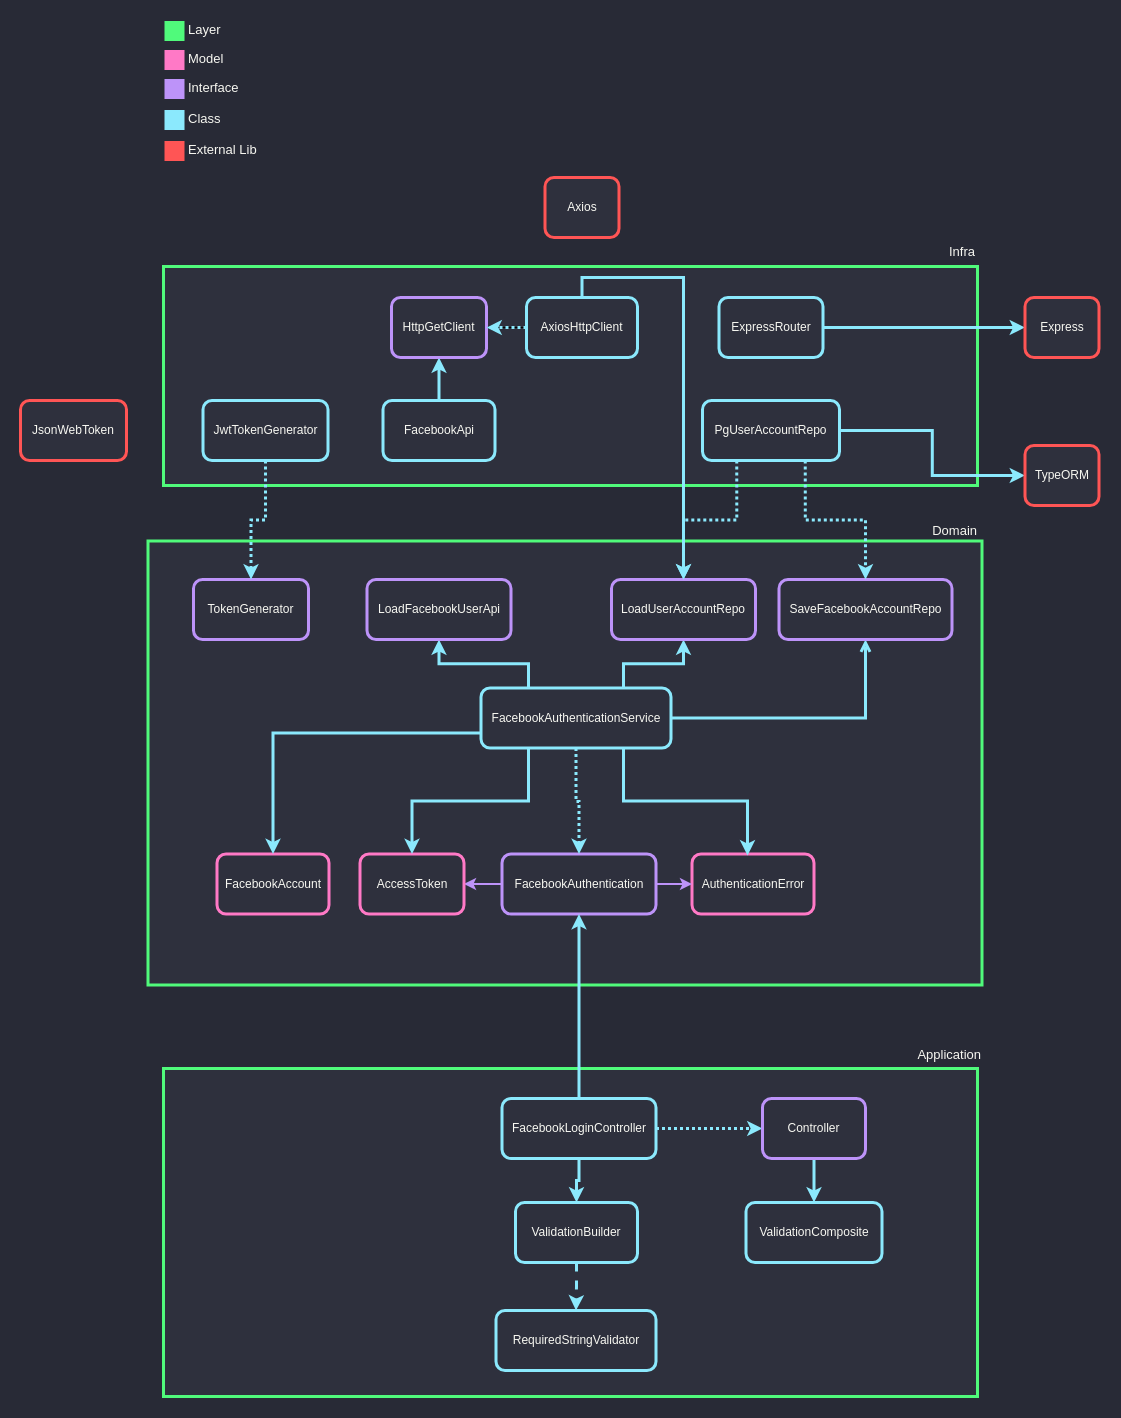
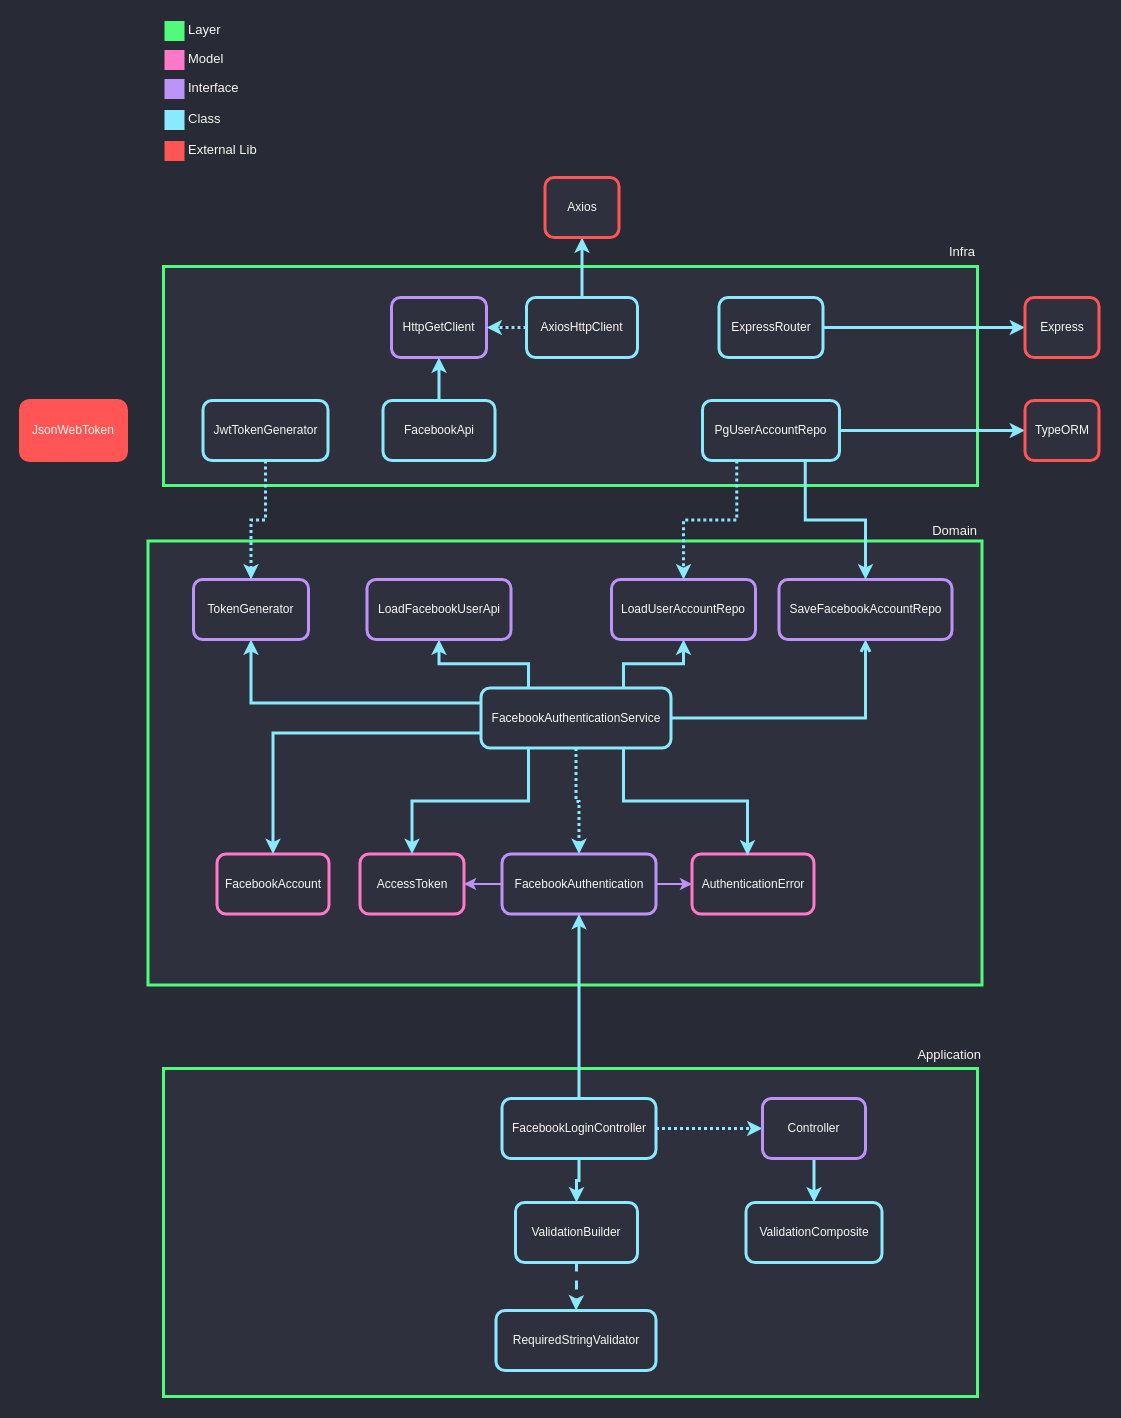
- <mxCell id="48" style="edgeStyle=orthogonalEdgeStyle;rounded=0;orthogonalLoop=1;jettySize=auto;html=1;exitX=0.5;exitY=0;exitDx=0;exitDy=0;strokeColor=#8BE9FD;strokeWidth=3;" parent="1" source="49" target="31" edge="1"><mxGeometry relative="1" as="geometry" /></mxCell>
+ <mxCell id="48" style="edgeStyle=orthogonalEdgeStyle;rounded=0;orthogonalLoop=1;jettySize=auto;html=1;exitX=0.5;exitY=0;exitDx=0;exitDy=0;entryX=0.5;entryY=1;entryDx=0;entryDy=0;strokeColor=#8BE9FD;strokeWidth=3;" parent="1" source="49" target="50" edge="1"><mxGeometry relative="1" as="geometry" /></mxCell>
- <mxCell id="53" value="JsonWebToken" style="rounded=1;whiteSpace=wrap;html=1;strokeColor=#FF5555;fillColor=#2E303D;strokeWidth=3;fontColor=#F8F8F2;" parent="1" vertex="1"><mxGeometry x="20" y="400" width="106" height="60" as="geometry" /></mxCell>
+ <mxCell id="53" value="JsonWebToken" style="rounded=1;whiteSpace=wrap;html=1;strokeColor=#FF5555;fillColor=#ff5555;strokeWidth=3;fontColor=#F8F8F2;" parent="1" vertex="1"><mxGeometry x="20" y="400" width="106" height="60" as="geometry" /></mxCell>
- <mxCell id="58" value="TypeORM" style="rounded=1;whiteSpace=wrap;html=1;strokeColor=#FF5555;fillColor=#2E303D;strokeWidth=3;fontColor=#F8F8F2;" parent="1" vertex="1"><mxGeometry x="1024.5" y="445" width="74" height="60" as="geometry" /></mxCell>
+ <mxCell id="58" value="TypeORM" style="rounded=1;whiteSpace=wrap;html=1;strokeColor=#FF5555;fillColor=#2E303D;strokeWidth=3;fontColor=#F8F8F2;" parent="1" vertex="1"><mxGeometry x="1024.5" y="400" width="74" height="60" as="geometry" /></mxCell>
- <mxCell id="55" style="edgeStyle=orthogonalEdgeStyle;rounded=0;orthogonalLoop=1;jettySize=auto;html=1;exitX=0.75;exitY=1;exitDx=0;exitDy=0;entryX=0.5;entryY=0;entryDx=0;entryDy=0;dashed=1;dashPattern=1 1;strokeColor=#8BE9FD;strokeWidth=3;" parent="1" source="57" target="32" edge="1"><mxGeometry relative="1" as="geometry" /></mxCell>
+ <mxCell id="55" style="edgeStyle=orthogonalEdgeStyle;rounded=0;orthogonalLoop=1;jettySize=auto;html=1;exitX=0.75;exitY=1;exitDx=0;exitDy=0;entryX=0.5;entryY=0;entryDx=0;entryDy=0;dashed=0;dashPattern=1 1;strokeColor=#8BE9FD;strokeWidth=3;" parent="1" source="57" target="32" edge="1"><mxGeometry relative="1" as="geometry" /></mxCell>
+ <mxCell id="17" style="edgeStyle=orthogonalEdgeStyle;rounded=0;orthogonalLoop=1;jettySize=auto;html=1;exitX=0;exitY=0.25;exitDx=0;exitDy=0;entryX=0.5;entryY=1;entryDx=0;entryDy=0;strokeColor=#8BE9FD;strokeWidth=3;" parent="1" source="21" target="33" edge="1"><mxGeometry relative="1" as="geometry" /></mxCell>
